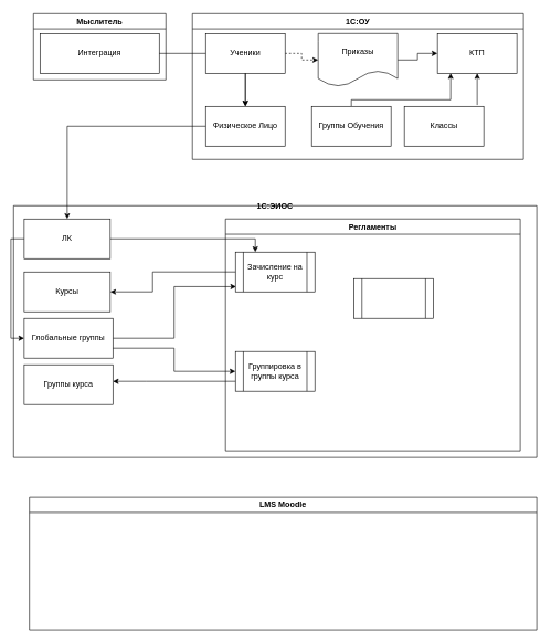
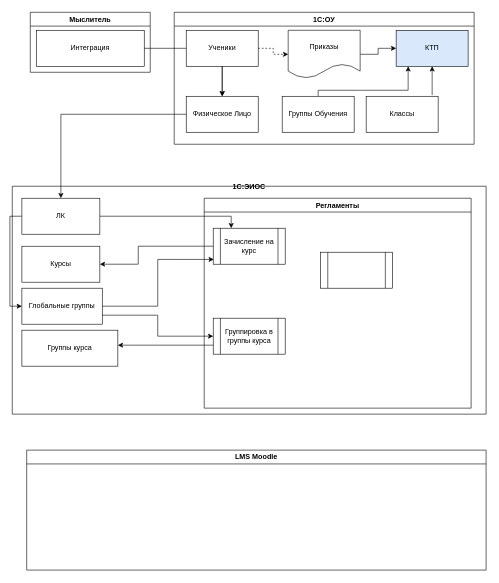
- <mxCell id="25" value="КТП" style="rounded=0;whiteSpace=wrap;html=1;" vertex="1" parent="20"><mxGeometry x="370" y="30" width="120" height="60" as="geometry" /></mxCell>
+ <mxCell id="25" value="КТП" style="rounded=0;whiteSpace=wrap;html=1;fillColor=#dae8fc;" vertex="1" parent="20"><mxGeometry x="370" y="30" width="120" height="60" as="geometry" /></mxCell>
- <mxCell id="9" value="Группы курса" style="rounded=0;whiteSpace=wrap;html=1;" vertex="1" parent="2"><mxGeometry x="16" y="240" width="134" height="60" as="geometry" /></mxCell>
+ <mxCell id="9" value="Группы курса" style="rounded=0;whiteSpace=wrap;html=1;" vertex="1" parent="2"><mxGeometry x="16" y="240" width="160" height="60" as="geometry" /></mxCell>
